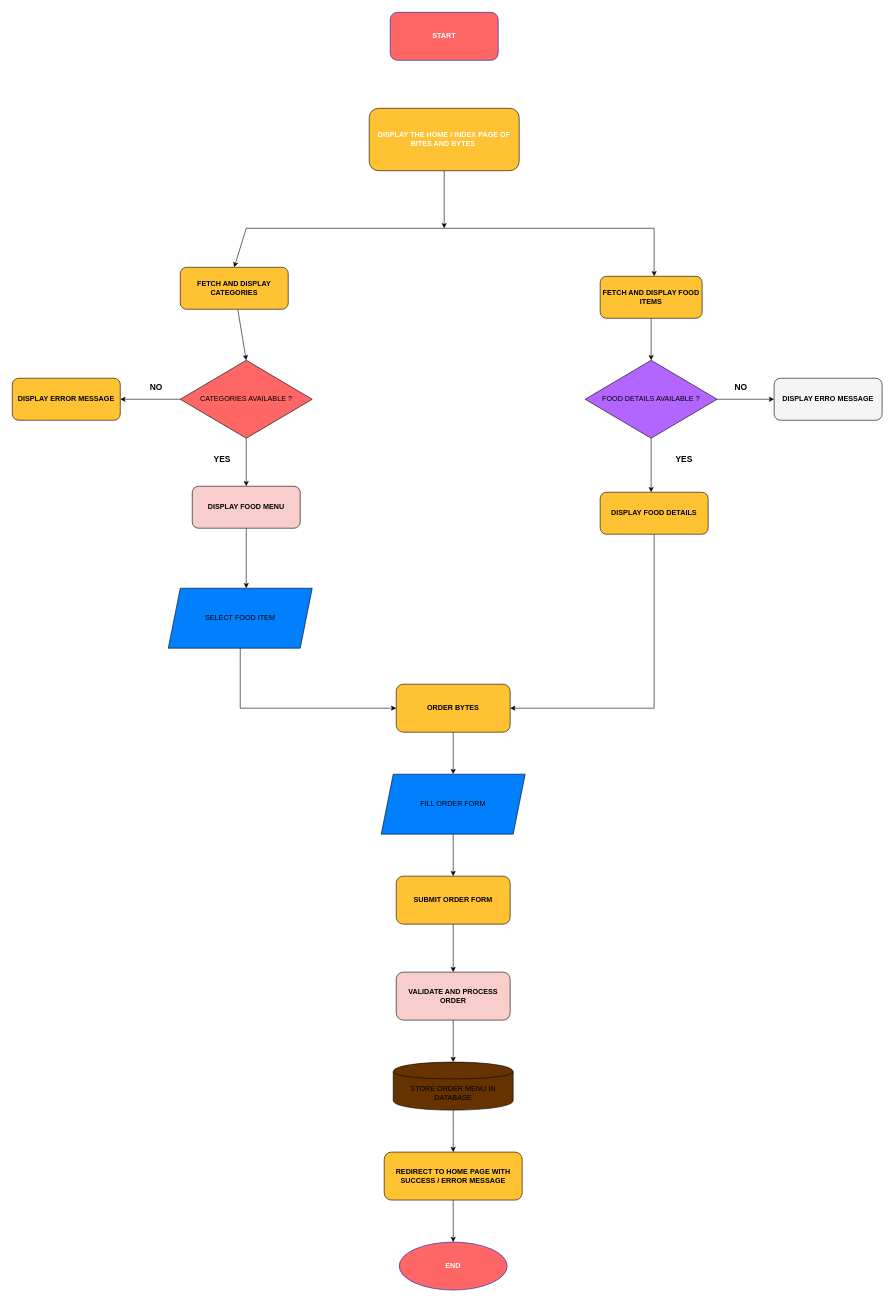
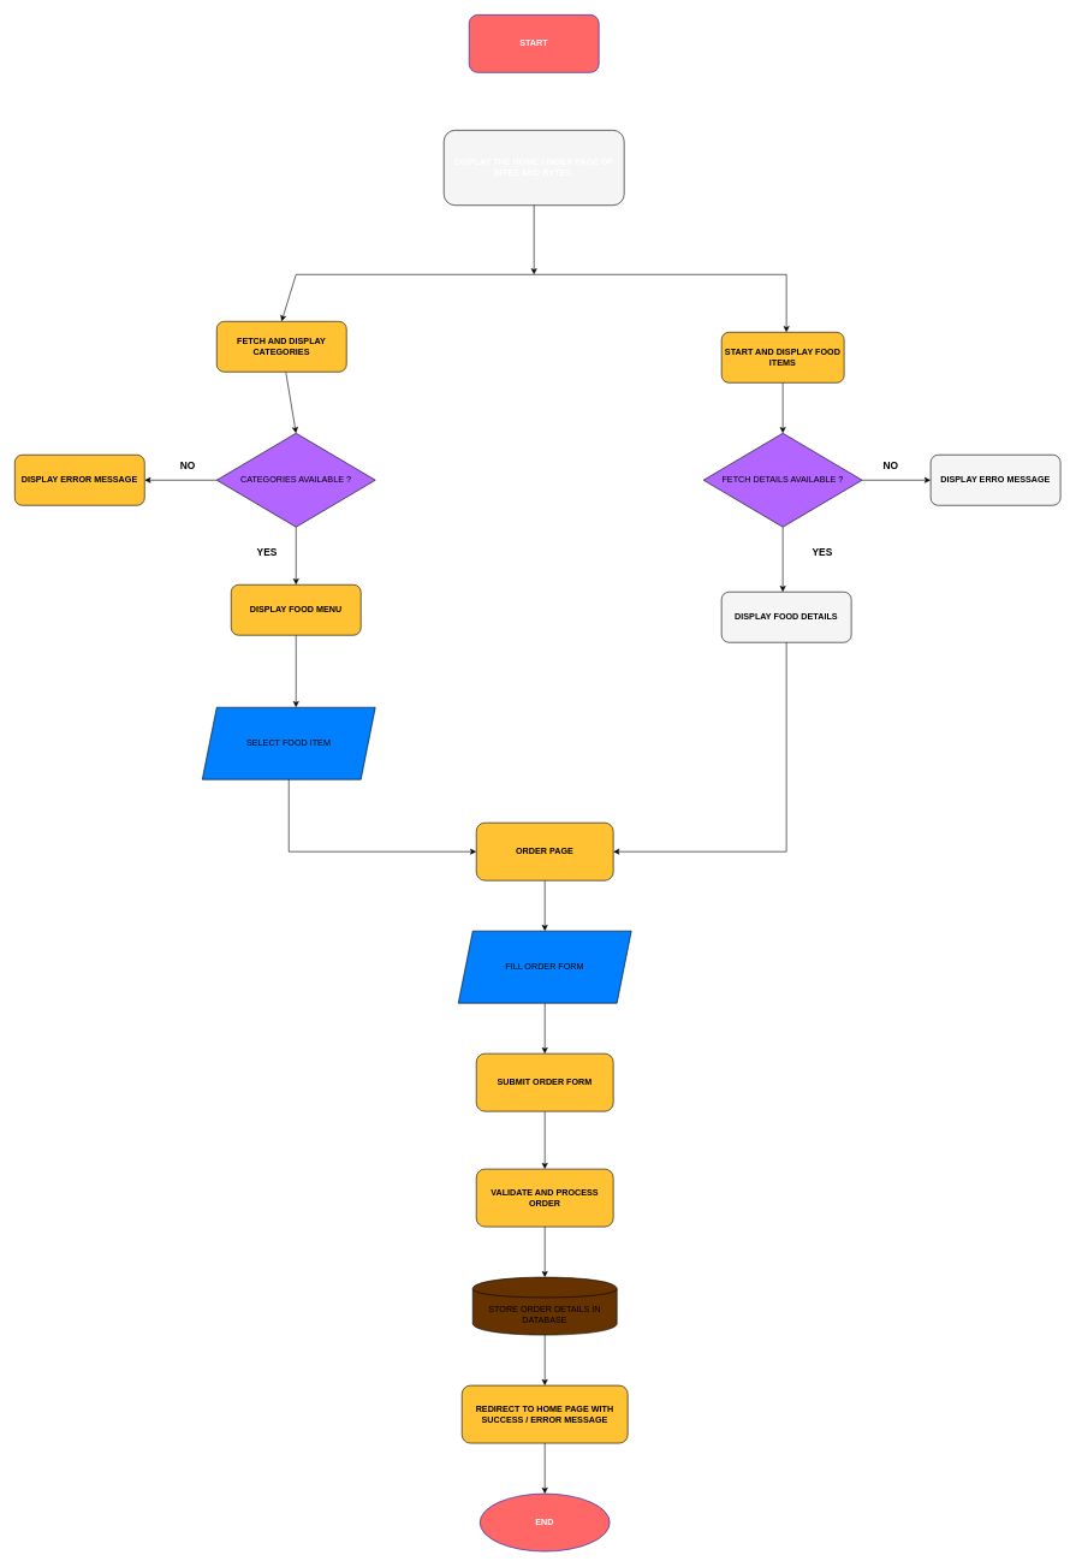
- <mxCell id="4" value="&lt;b style=&quot;color: rgb(255, 255, 255);&quot;&gt;DISPLAY THE HOME / INDEX PAGE OF BITES AND BYTES&amp;nbsp;&lt;/b&gt;" style="rounded=1;whiteSpace=wrap;html=1;fillColor=#FFC233;" parent="1" vertex="1"><mxGeometry x="615" y="180" width="250" height="104" as="geometry" /></mxCell>
+ <mxCell id="4" value="&lt;b style=&quot;color: rgb(255, 255, 255);&quot;&gt;DISPLAY THE HOME / INDEX PAGE OF BITES AND BYTES&amp;nbsp;&lt;/b&gt;" style="rounded=1;whiteSpace=wrap;html=1;fillColor=#f5f5f5;" parent="1" vertex="1"><mxGeometry x="615" y="180" width="250" height="104" as="geometry" /></mxCell>
- <mxCell id="9" value="&lt;b&gt;FETCH AND DISPLAY FOOD ITEMS&lt;/b&gt;" style="rounded=1;whiteSpace=wrap;html=1;fillColor=#FFC233;" parent="1" vertex="1"><mxGeometry x="1000" y="460" width="170" height="70" as="geometry" /></mxCell>
+ <mxCell id="9" value="&lt;b&gt;START AND DISPLAY FOOD ITEMS&lt;/b&gt;" style="rounded=1;whiteSpace=wrap;html=1;fillColor=#FFC233;" parent="1" vertex="1"><mxGeometry x="1000" y="460" width="170" height="70" as="geometry" /></mxCell>
- <mxCell id="16" value="CATEGORIES AVAILABLE ?" style="rhombus;whiteSpace=wrap;html=1;fillColor=#ff6666;" vertex="1" parent="1"><mxGeometry x="300" y="600" width="220" height="130" as="geometry" /></mxCell>
+ <mxCell id="16" value="CATEGORIES AVAILABLE ?" style="rhombus;whiteSpace=wrap;html=1;fillColor=#B266FF;" vertex="1" parent="1"><mxGeometry x="300" y="600" width="220" height="130" as="geometry" /></mxCell>
- <mxCell id="19" value="FOOD DETAILS AVAILABLE ?" style="rhombus;whiteSpace=wrap;html=1;fillColor=#B266FF;" vertex="1" parent="1"><mxGeometry x="975" y="600" width="220" height="130" as="geometry" /></mxCell>
+ <mxCell id="19" value="FETCH DETAILS AVAILABLE ?" style="rhombus;whiteSpace=wrap;html=1;fillColor=#B266FF;" vertex="1" parent="1"><mxGeometry x="975" y="600" width="220" height="130" as="geometry" /></mxCell>
- <mxCell id="23" value="&lt;b&gt;DISPLAY FOOD MENU&lt;/b&gt;" style="rounded=1;whiteSpace=wrap;html=1;fillColor=#f8cecc;" vertex="1" parent="1"><mxGeometry x="320" y="810" width="180" height="70" as="geometry" /></mxCell>
+ <mxCell id="23" value="&lt;b&gt;DISPLAY FOOD MENU&lt;/b&gt;" style="rounded=1;whiteSpace=wrap;html=1;fillColor=#FFC233;" vertex="1" parent="1"><mxGeometry x="320" y="810" width="180" height="70" as="geometry" /></mxCell>
- <mxCell id="24" value="&lt;b&gt;DISPLAY FOOD DETAILS&lt;/b&gt;" style="rounded=1;whiteSpace=wrap;html=1;fillColor=#FFC233;" vertex="1" parent="1"><mxGeometry x="1000" y="820" width="180" height="70" as="geometry" /></mxCell>
+ <mxCell id="24" value="&lt;b&gt;DISPLAY FOOD DETAILS&lt;/b&gt;" style="rounded=1;whiteSpace=wrap;html=1;fillColor=#f5f5f5;" vertex="1" parent="1"><mxGeometry x="1000" y="820" width="180" height="70" as="geometry" /></mxCell>
- <mxCell id="27" value="&lt;b&gt;ORDER BYTES&lt;/b&gt;" style="rounded=1;whiteSpace=wrap;html=1;fillColor=#FFC233;" vertex="1" parent="1"><mxGeometry x="660" y="1140" width="190" height="80" as="geometry" /></mxCell>
+ <mxCell id="27" value="&lt;b&gt;ORDER PAGE&lt;/b&gt;" style="rounded=1;whiteSpace=wrap;html=1;fillColor=#FFC233;" vertex="1" parent="1"><mxGeometry x="660" y="1140" width="190" height="80" as="geometry" /></mxCell>
- <mxCell id="39" value="&lt;b&gt;VALIDATE AND PROCESS ORDER&lt;/b&gt;" style="rounded=1;whiteSpace=wrap;html=1;fillColor=#f8cecc;" vertex="1" parent="1"><mxGeometry x="660" y="1620" width="190" height="80" as="geometry" /></mxCell>
+ <mxCell id="39" value="&lt;b&gt;VALIDATE AND PROCESS ORDER&lt;/b&gt;" style="rounded=1;whiteSpace=wrap;html=1;fillColor=#FFC233;" vertex="1" parent="1"><mxGeometry x="660" y="1620" width="190" height="80" as="geometry" /></mxCell>
- <mxCell id="41" value="STORE ORDER MENU IN DATABASE" style="shape=cylinder;whiteSpace=wrap;html=1;boundedLbl=1;backgroundOutline=1;fillColor=#663300;" vertex="1" parent="1"><mxGeometry x="655" y="1770" width="200" height="80" as="geometry" /></mxCell>
+ <mxCell id="41" value="STORE ORDER DETAILS IN DATABASE" style="shape=cylinder;whiteSpace=wrap;html=1;boundedLbl=1;backgroundOutline=1;fillColor=#663300;" vertex="1" parent="1"><mxGeometry x="655" y="1770" width="200" height="80" as="geometry" /></mxCell>
